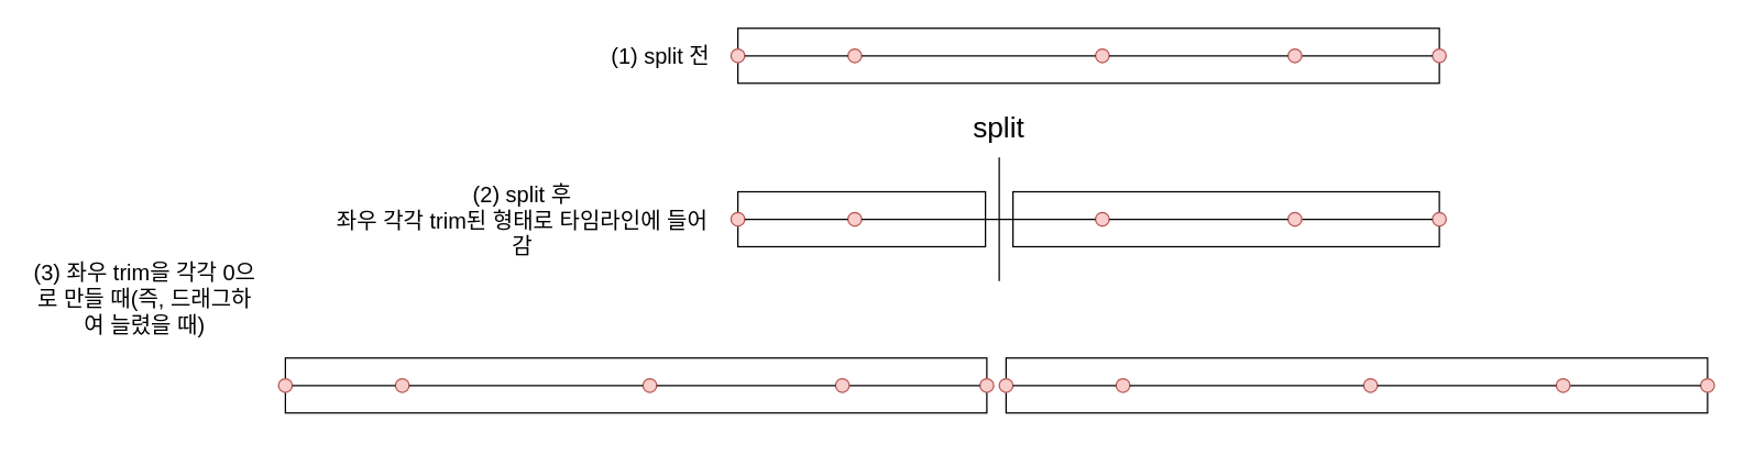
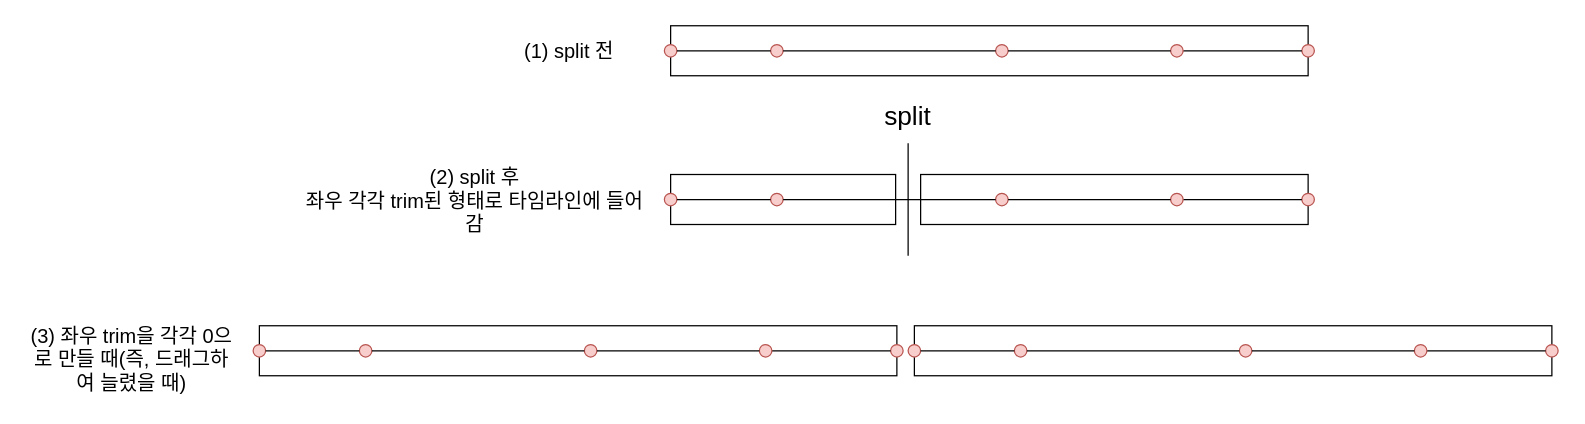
- <mxCell id="51" value="&lt;font style=&quot;font-size: 16px&quot;&gt;(1) split 전&lt;/font&gt;" style="text;html=1;strokeColor=none;fillColor=none;align=center;verticalAlign=middle;whiteSpace=wrap;rounded=0;" vertex="1" parent="1"><mxGeometry x="440" y="30" width="80" height="20" as="geometry" /></mxCell>
+ <mxCell id="51" value="&lt;font style=&quot;font-size: 16px&quot;&gt;(1) split 전&lt;/font&gt;" style="text;html=1;strokeColor=none;fillColor=none;align=center;verticalAlign=middle;whiteSpace=wrap;rounded=0;" vertex="1" parent="1"><mxGeometry x="415" y="30" width="80" height="20" as="geometry" /></mxCell>
- <mxCell id="53" value="&lt;font style=&quot;font-size: 16px&quot;&gt;(3) 좌우 trim을 각각 0으로 만들 때(즉, 드래그하여 늘렸을 때)&lt;/font&gt;" style="text;html=1;strokeColor=none;fillColor=none;align=center;verticalAlign=middle;whiteSpace=wrap;rounded=0;" vertex="1" parent="1"><mxGeometry x="20" y="187" width="170" height="60" as="geometry" /></mxCell>
+ <mxCell id="53" value="&lt;font style=&quot;font-size: 16px&quot;&gt;(3) 좌우 trim을 각각 0으로 만들 때(즉, 드래그하여 늘렸을 때)&lt;/font&gt;" style="text;html=1;strokeColor=none;fillColor=none;align=center;verticalAlign=middle;whiteSpace=wrap;rounded=0;" vertex="1" parent="1"><mxGeometry x="20" y="257" width="170" height="60" as="geometry" /></mxCell>
